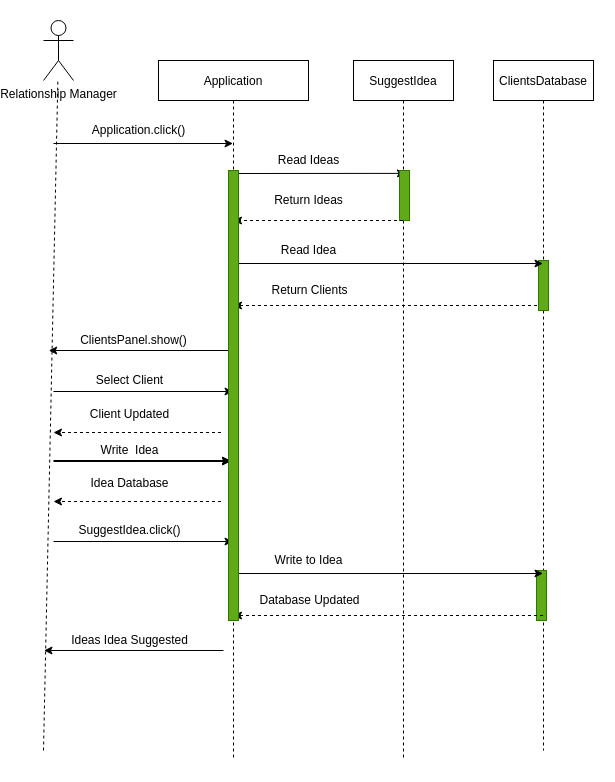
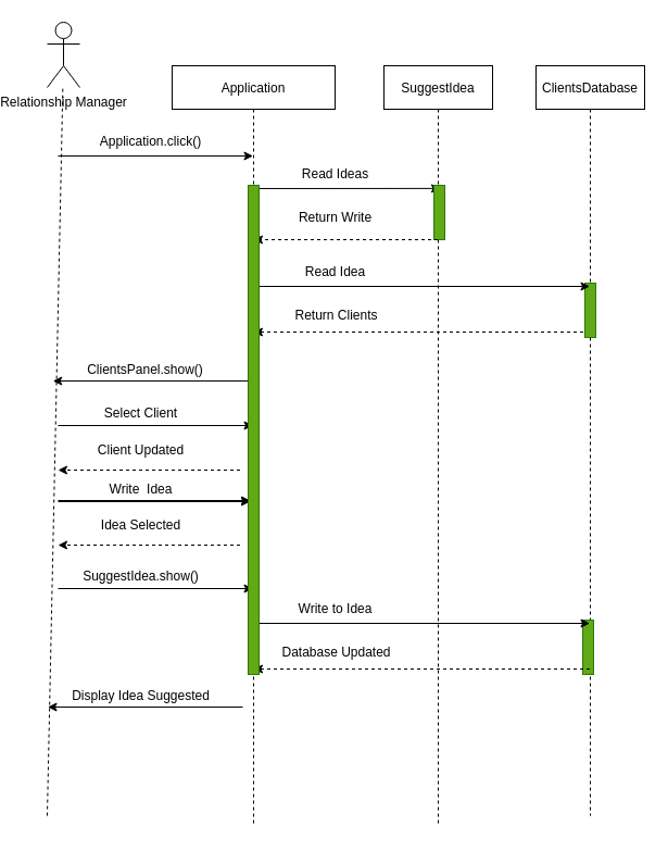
- <mxCell id="34" value="Return Ideas" style="text;html=1;align=center;verticalAlign=middle;resizable=0;points=[];autosize=1;strokeColor=none;fillColor=none;" vertex="1" parent="1"><mxGeometry x="245" y="190" width="80" height="20" as="geometry" /></mxCell>
+ <mxCell id="34" value="Return Write" style="text;html=1;align=center;verticalAlign=middle;resizable=0;points=[];autosize=1;strokeColor=none;fillColor=none;" vertex="1" parent="1"><mxGeometry x="245" y="190" width="80" height="20" as="geometry" /></mxCell>
- <mxCell id="13" value="Idea Database" style="text;html=1;align=center;verticalAlign=middle;resizable=0;points=[];autosize=1;strokeColor=none;fillColor=none;" vertex="1" parent="2"><mxGeometry x="-74.5" y="413.01" width="90" height="20" as="geometry" /></mxCell>
+ <mxCell id="13" value="Idea Selected" style="text;html=1;align=center;verticalAlign=middle;resizable=0;points=[];autosize=1;strokeColor=none;fillColor=none;" vertex="1" parent="2"><mxGeometry x="-74.5" y="413.01" width="90" height="20" as="geometry" /></mxCell>
- <mxCell id="15" value="SuggestIdea.click()" style="text;html=1;align=center;verticalAlign=middle;resizable=0;points=[];autosize=1;strokeColor=none;fillColor=none;" vertex="1" parent="2"><mxGeometry x="-89.5" y="460" width="120" height="20" as="geometry" /></mxCell>
+ <mxCell id="15" value="SuggestIdea.show()" style="text;html=1;align=center;verticalAlign=middle;resizable=0;points=[];autosize=1;strokeColor=none;fillColor=none;" vertex="1" parent="2"><mxGeometry x="-89.5" y="460" width="120" height="20" as="geometry" /></mxCell>
- <mxCell id="17" value="Ideas Idea Suggested" style="text;html=1;align=center;verticalAlign=middle;resizable=0;points=[];autosize=1;strokeColor=none;fillColor=none;" vertex="1" parent="2"><mxGeometry x="-99.5" y="570" width="140" height="20" as="geometry" /></mxCell>
+ <mxCell id="17" value="Display Idea Suggested" style="text;html=1;align=center;verticalAlign=middle;resizable=0;points=[];autosize=1;strokeColor=none;fillColor=none;" vertex="1" parent="2"><mxGeometry x="-99.5" y="570" width="140" height="20" as="geometry" /></mxCell>
